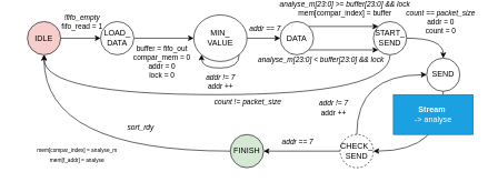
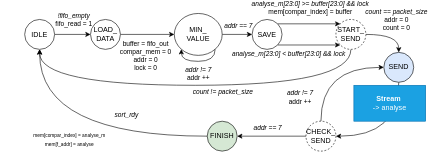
- <mxCell id="7" value="IDLE" style="ellipse;whiteSpace=wrap;html=1;fillColor=#f8cecc;" vertex="1" parent="1"><mxGeometry x="40" y="30" width="50" height="50" as="geometry" /></mxCell>
+ <mxCell id="7" value="IDLE" style="ellipse;whiteSpace=wrap;html=1;" vertex="1" parent="1"><mxGeometry x="40" y="30" width="50" height="50" as="geometry" /></mxCell>
- <mxCell id="15" value="DATA" style="ellipse;whiteSpace=wrap;html=1;" vertex="1" parent="1"><mxGeometry x="420" y="30" width="50" height="50" as="geometry" /></mxCell>
+ <mxCell id="15" value="SAVE" style="ellipse;whiteSpace=wrap;html=1;" vertex="1" parent="1"><mxGeometry x="420" y="30" width="50" height="50" as="geometry" /></mxCell>
- <mxCell id="20" value="START_&lt;br&gt;SEND" style="ellipse;whiteSpace=wrap;html=1;" vertex="1" parent="1"><mxGeometry x="560" y="30" width="50" height="50" as="geometry" /></mxCell>
+ <mxCell id="20" value="START_&lt;br&gt;SEND" style="ellipse;whiteSpace=wrap;html=1;dashed=1;" vertex="1" parent="1"><mxGeometry x="560" y="30" width="50" height="50" as="geometry" /></mxCell>
- <mxCell id="22" value="SEND" style="ellipse;whiteSpace=wrap;html=1;" vertex="1" parent="1"><mxGeometry x="640" y="85" width="50" height="50" as="geometry" /></mxCell>
+ <mxCell id="22" value="SEND" style="ellipse;whiteSpace=wrap;html=1;fillColor=#dae8fc;" vertex="1" parent="1"><mxGeometry x="640" y="85" width="50" height="50" as="geometry" /></mxCell>
